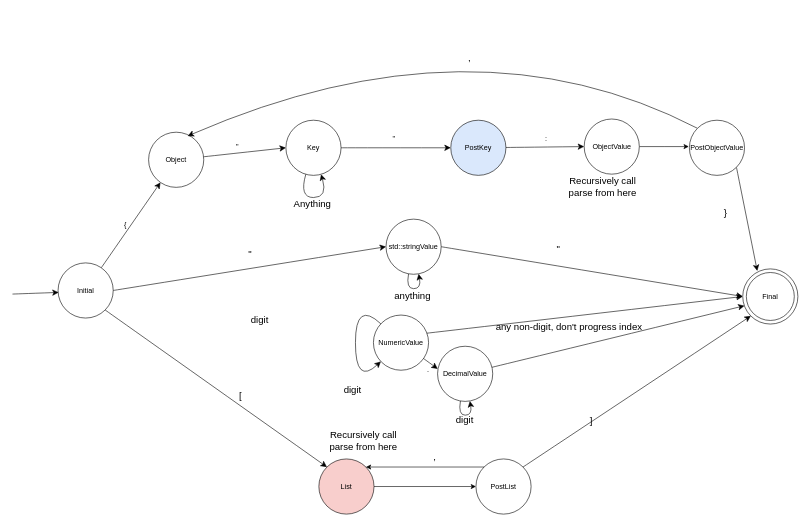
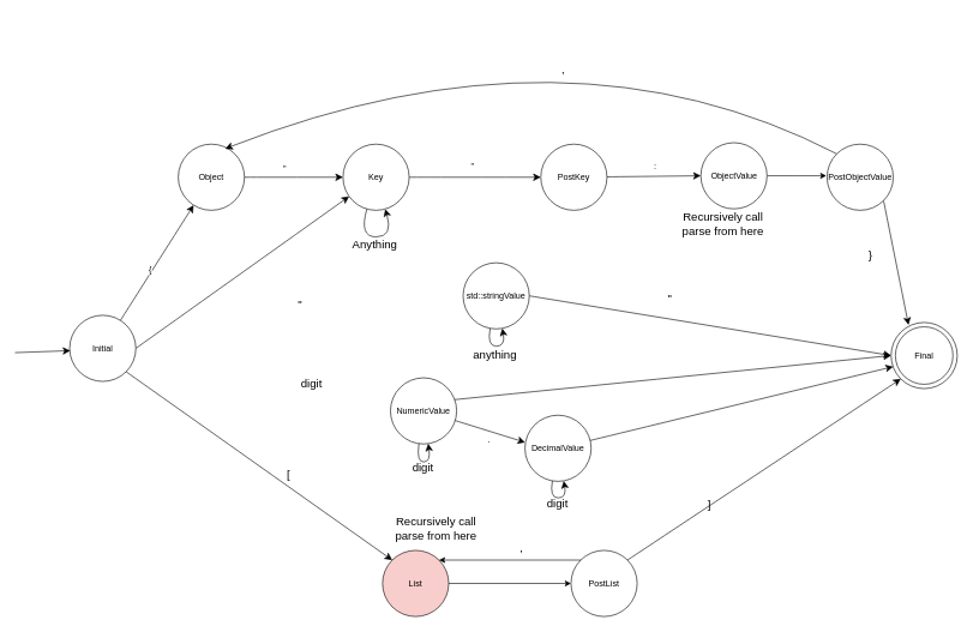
- <mxCell id="20" value="PostKey" style="ellipse;whiteSpace=wrap;html=1;aspect=fixed;fillColor=#dae8fc;" parent="1" vertex="1"><mxGeometry x="751" y="200" width="92" height="92" as="geometry" /></mxCell>
+ <mxCell id="20" value="PostKey" style="ellipse;whiteSpace=wrap;html=1;aspect=fixed;" parent="1" vertex="1"><mxGeometry x="751" y="200" width="92" height="92" as="geometry" /></mxCell>
- <mxCell id="11" value="Object" style="ellipse;whiteSpace=wrap;html=1;aspect=fixed;" parent="1" vertex="1"><mxGeometry x="247" y="220" width="92" height="92" as="geometry" /></mxCell>
+ <mxCell id="11" value="Object" style="ellipse;whiteSpace=wrap;html=1;aspect=fixed;" parent="1" vertex="1"><mxGeometry x="247" y="200" width="92" height="92" as="geometry" /></mxCell>
- <mxCell id="7" style="edgeStyle=none;curved=1;rounded=0;orthogonalLoop=1;jettySize=auto;html=1;exitX=1;exitY=0.5;exitDx=0;exitDy=0;entryX=0;entryY=0.5;entryDx=0;entryDy=0;fontSize=12;startSize=8;endSize=8;" parent="1" source="9" target="16" edge="1"><mxGeometry relative="1" as="geometry" /></mxCell>
+ <mxCell id="7" style="edgeStyle=none;curved=1;rounded=0;orthogonalLoop=1;jettySize=auto;html=1;exitX=1;exitY=0.5;exitDx=0;exitDy=0;fontSize=12;startSize=8;endSize=8;" parent="1" source="9" target="18" edge="1"><mxGeometry relative="1" as="geometry" /></mxCell>
- <mxCell id="43" value="any non-digit, don't progress index" style="text;html=1;align=center;verticalAlign=middle;resizable=0;points=[];autosize=1;strokeColor=none;fillColor=none;fontSize=16;" parent="1" vertex="1"><mxGeometry x="817" y="528" width="262" height="31" as="geometry" /></mxCell>
- <mxCell id="25" value="NumericValue" style="ellipse;whiteSpace=wrap;html=1;aspect=fixed;" parent="1" vertex="1"><mxGeometry x="622" y="525" width="92" height="92" as="geometry" /></mxCell>
+ <mxCell id="25" value="NumericValue" style="ellipse;whiteSpace=wrap;html=1;aspect=fixed;" parent="1" vertex="1"><mxGeometry x="542" y="525" width="92" height="92" as="geometry" /></mxCell>
